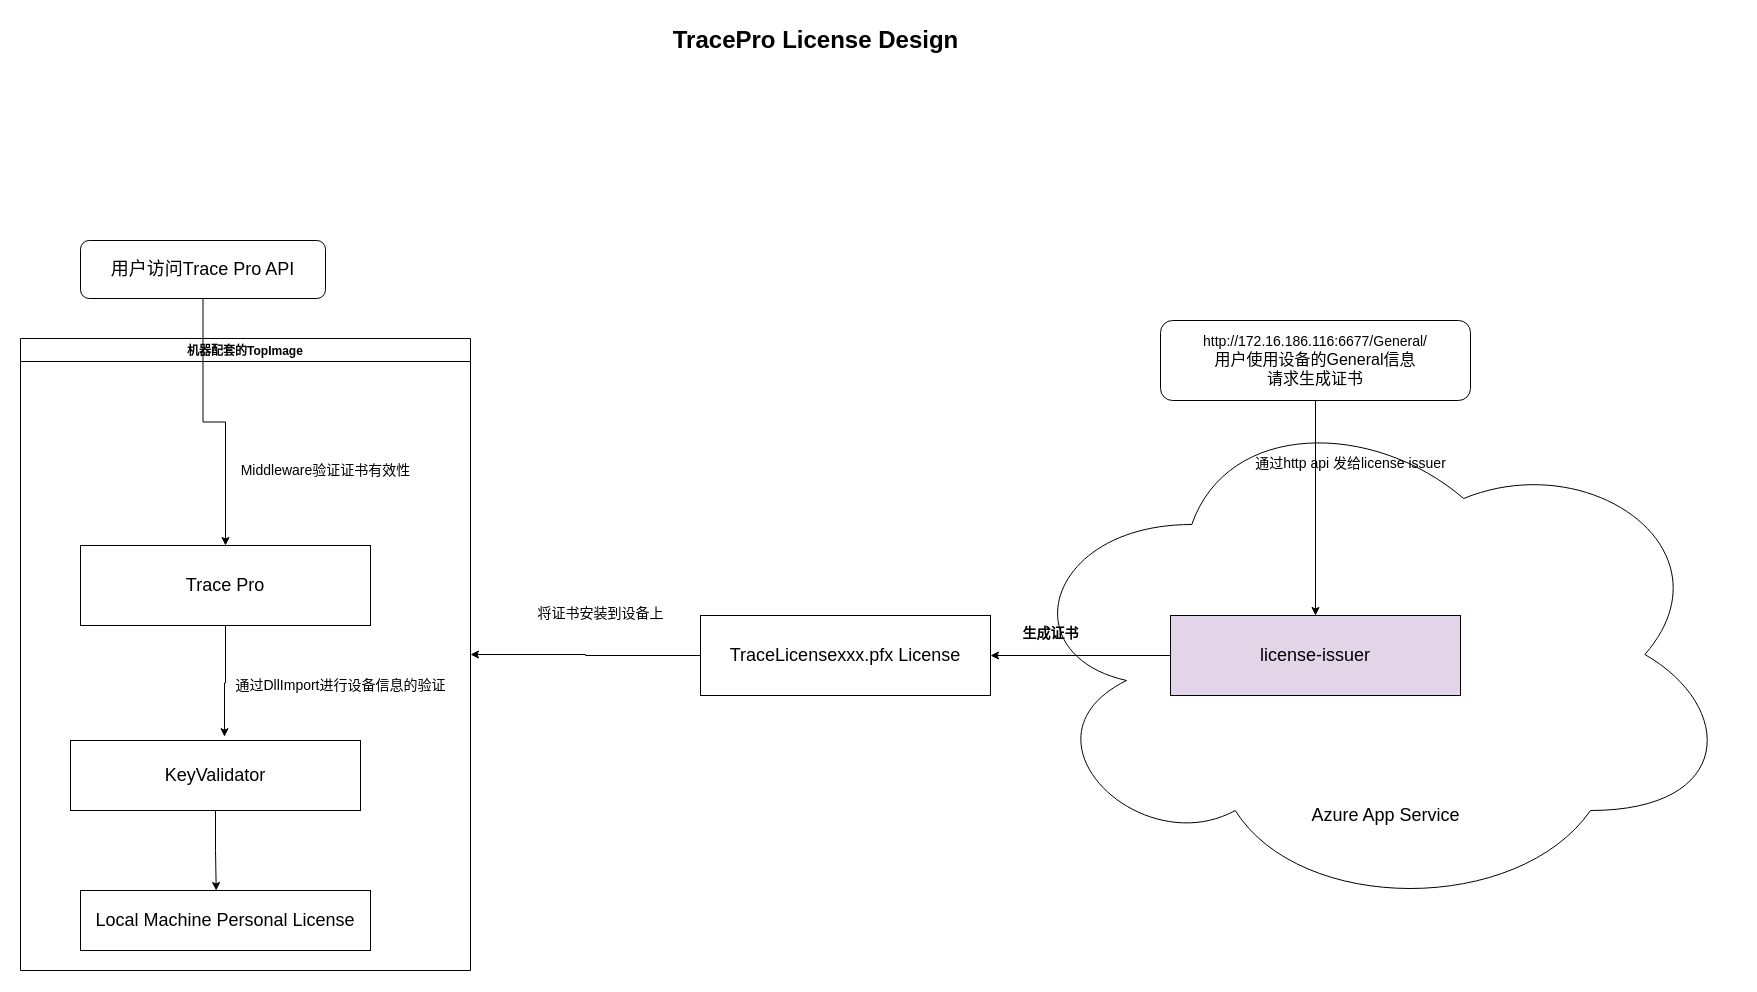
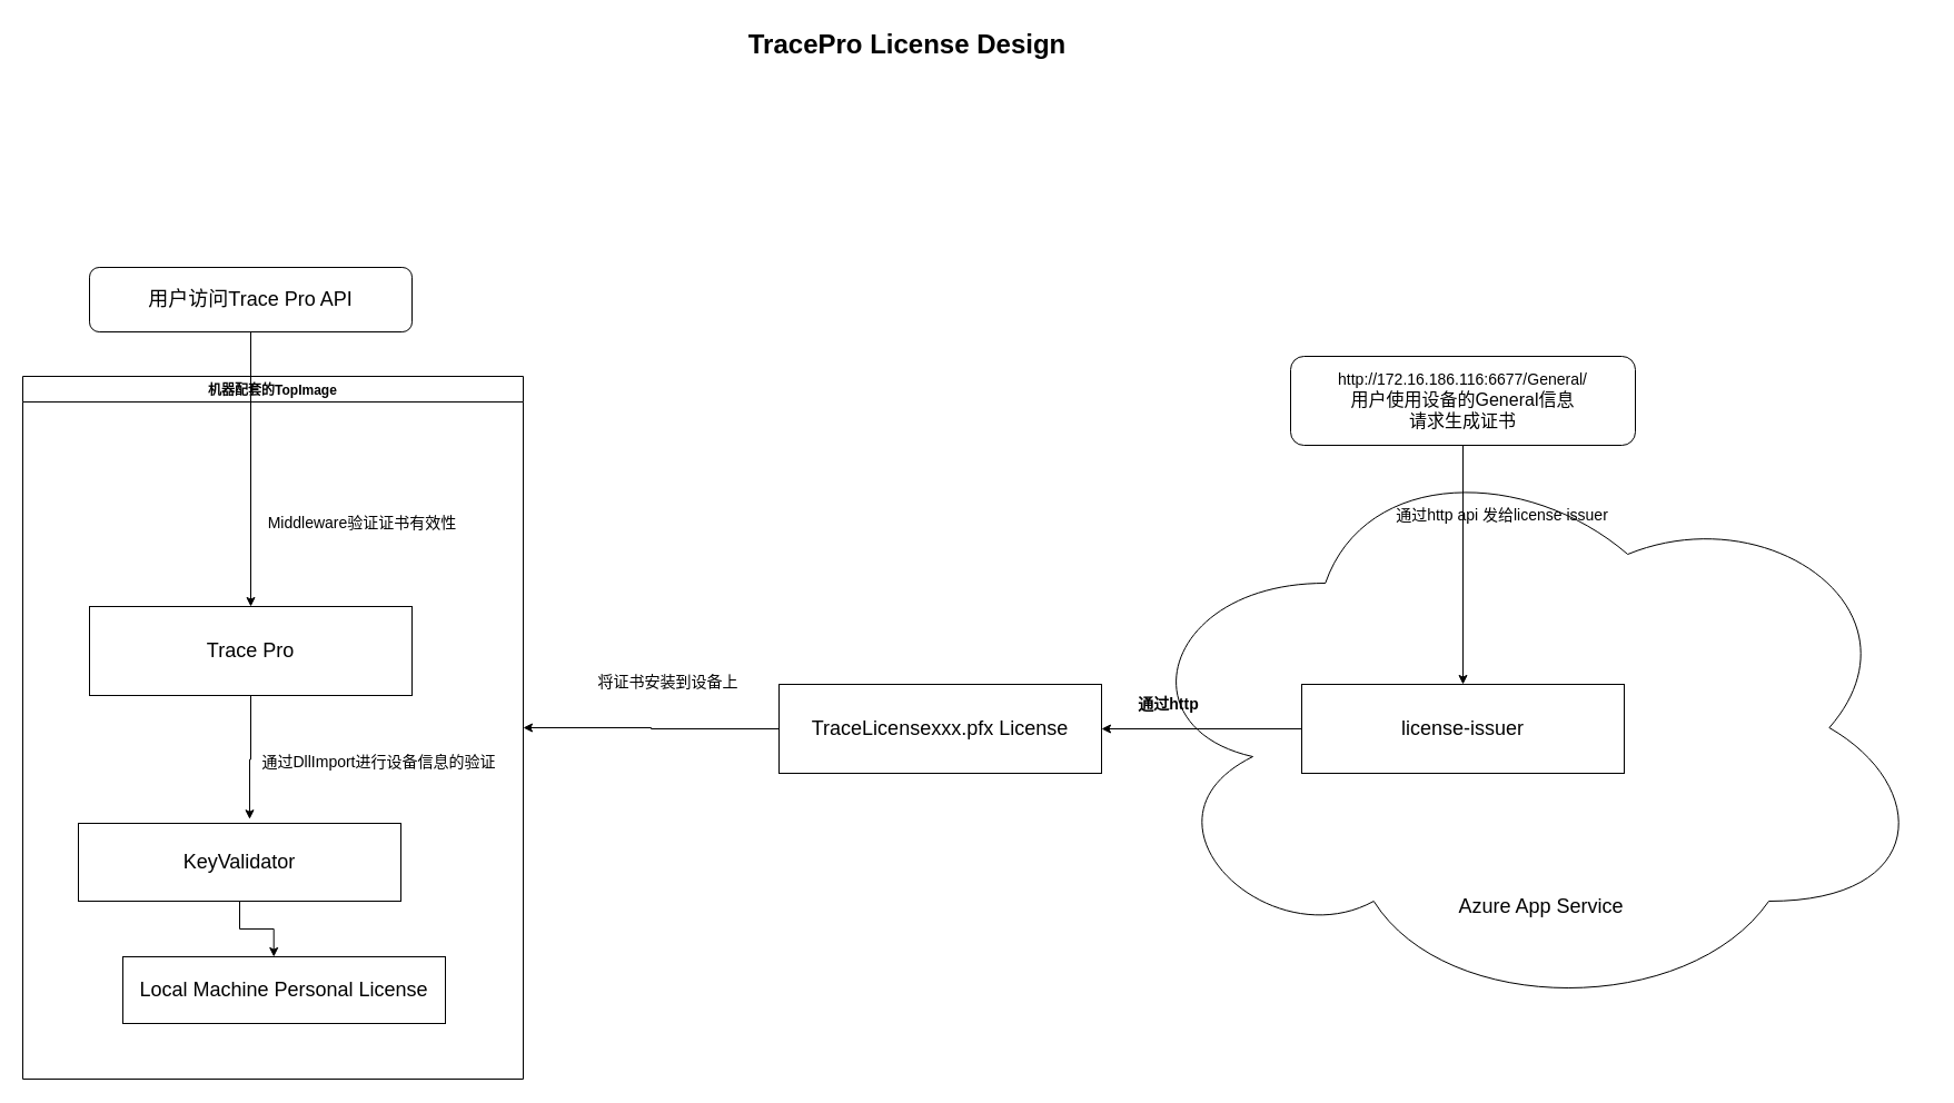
- <mxCell id="22" value="&lt;font style=&quot;font-size: 18px;&quot;&gt;用户访问Trace Pro API&lt;/font&gt;" style="rounded=1;whiteSpace=wrap;html=1;" vertex="1" parent="1"><mxGeometry x="80" y="240" width="245" height="58" as="geometry" /></mxCell>
+ <mxCell id="22" value="&lt;font style=&quot;font-size: 18px;&quot;&gt;用户访问Trace Pro API&lt;/font&gt;" style="rounded=1;whiteSpace=wrap;html=1;" vertex="1" parent="1"><mxGeometry x="80" y="240" width="290" height="58" as="geometry" /></mxCell>
- <mxCell id="11" value="&lt;font style=&quot;font-size: 14px;&quot;&gt;&lt;b&gt;生成证书&lt;/b&gt;&lt;/font&gt;" style="text;html=1;align=center;verticalAlign=middle;resizable=0;points=[];autosize=1;strokeColor=none;fillColor=none;" vertex="1" parent="1"><mxGeometry x="1010" y="618" width="80" height="30" as="geometry" /></mxCell>
+ <mxCell id="11" value="&lt;font style=&quot;font-size: 14px;&quot;&gt;&lt;b&gt;通过http&lt;/b&gt;&lt;/font&gt;" style="text;html=1;align=center;verticalAlign=middle;resizable=0;points=[];autosize=1;strokeColor=none;fillColor=none;" vertex="1" parent="1"><mxGeometry x="1010" y="618" width="80" height="30" as="geometry" /></mxCell>
- <mxCell id="5" value="&lt;font style=&quot;font-size: 18px;&quot;&gt;license-issuer&lt;/font&gt;" style="rounded=0;whiteSpace=wrap;html=1;fillColor=#e1d5e7;" vertex="1" parent="1"><mxGeometry x="1170" y="615" width="290" height="80" as="geometry" /></mxCell>
+ <mxCell id="5" value="&lt;font style=&quot;font-size: 18px;&quot;&gt;license-issuer&lt;/font&gt;" style="rounded=0;whiteSpace=wrap;html=1;" vertex="1" parent="1"><mxGeometry x="1170" y="615" width="290" height="80" as="geometry" /></mxCell>
- <mxCell id="15" value="&lt;font style=&quot;font-size: 18px;&quot;&gt;Local Machine Personal License&lt;/font&gt;" style="rounded=0;whiteSpace=wrap;html=1;" vertex="1" parent="12"><mxGeometry x="60" y="552" width="290" height="60" as="geometry" /></mxCell>
+ <mxCell id="15" value="&lt;font style=&quot;font-size: 18px;&quot;&gt;Local Machine Personal License&lt;/font&gt;" style="rounded=0;whiteSpace=wrap;html=1;" vertex="1" parent="12"><mxGeometry x="90" y="522" width="290" height="60" as="geometry" /></mxCell>
